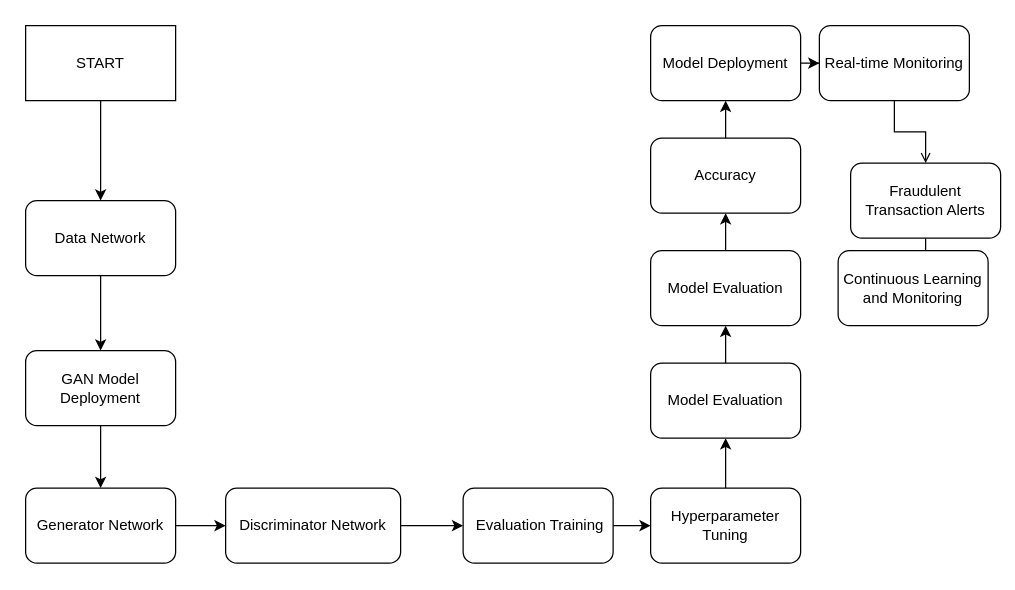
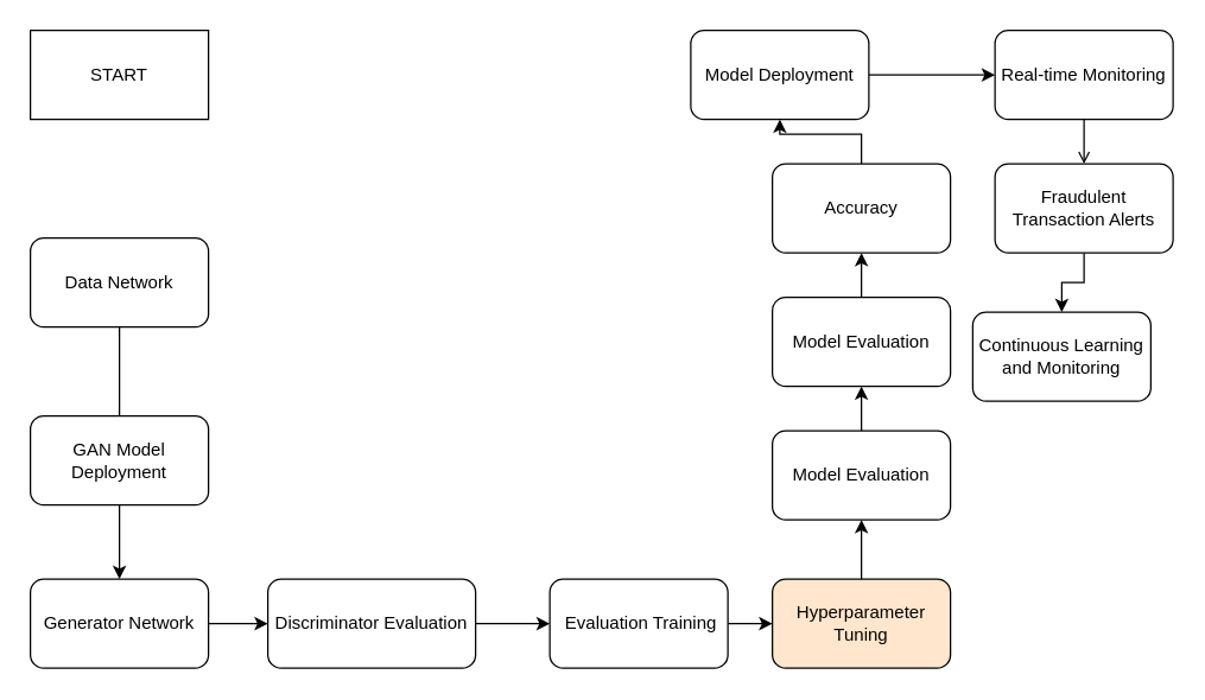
- <mxCell id="23" value=" Model Deployment" style="rounded=1;whiteSpace=wrap;html=1;" vertex="1" parent="1"><mxGeometry x="520" y="20" width="120" height="60" as="geometry" /></mxCell>
+ <mxCell id="23" value=" Model Deployment" style="rounded=1;whiteSpace=wrap;html=1;" vertex="1" parent="1"><mxGeometry x="465" y="20" width="120" height="60" as="geometry" /></mxCell>
- <mxCell id="25" value=" Real-time Monitoring" style="rounded=1;whiteSpace=wrap;html=1;" vertex="1" parent="1"><mxGeometry x="655" y="20" width="120" height="60" as="geometry" /></mxCell>
+ <mxCell id="25" value=" Real-time Monitoring" style="rounded=1;whiteSpace=wrap;html=1;" vertex="1" parent="1"><mxGeometry x="670" y="20" width="120" height="60" as="geometry" /></mxCell>
- <mxCell id="2" value="" style="edgeStyle=orthogonalEdgeStyle;rounded=0;orthogonalLoop=1;jettySize=auto;html=1;" edge="1" parent="1" source="3" target="5"><mxGeometry relative="1" as="geometry" /></mxCell>
- <mxCell id="27" value=" Fraudulent Transaction Alerts" style="rounded=1;whiteSpace=wrap;html=1;" vertex="1" parent="1"><mxGeometry x="680" y="130" width="120" height="60" as="geometry" /></mxCell>
+ <mxCell id="27" value=" Fraudulent Transaction Alerts" style="rounded=1;whiteSpace=wrap;html=1;" vertex="1" parent="1"><mxGeometry x="670" y="110" width="120" height="60" as="geometry" /></mxCell>
- <mxCell id="28" value=" Continuous Learning and Monitoring" style="rounded=1;whiteSpace=wrap;html=1;" vertex="1" parent="1"><mxGeometry x="670" y="200" width="120" height="60" as="geometry" /></mxCell>
+ <mxCell id="28" value=" Continuous Learning and Monitoring" style="rounded=1;whiteSpace=wrap;html=1;" vertex="1" parent="1"><mxGeometry x="655" y="210" width="120" height="60" as="geometry" /></mxCell>
- <mxCell id="4" value="" style="edgeStyle=orthogonalEdgeStyle;rounded=0;orthogonalLoop=1;jettySize=auto;html=1;" edge="1" parent="1" source="5" target="7"><mxGeometry relative="1" as="geometry" /></mxCell>
+ <mxCell id="4" value="" style="edgeStyle=orthogonalEdgeStyle;rounded=0;orthogonalLoop=1;jettySize=auto;html=1;endArrow=none;" edge="1" parent="1" source="5" target="7"><mxGeometry relative="1" as="geometry" /></mxCell>
- <mxCell id="11" value="Discriminator Network" style="rounded=1;whiteSpace=wrap;html=1;" vertex="1" parent="1"><mxGeometry x="180" y="390" width="140" height="60" as="geometry" /></mxCell>
+ <mxCell id="11" value="Discriminator Evaluation" style="rounded=1;whiteSpace=wrap;html=1;" vertex="1" parent="1"><mxGeometry x="180" y="390" width="140" height="60" as="geometry" /></mxCell>
- <mxCell id="15" value="Hyperparameter Tuning" style="rounded=1;whiteSpace=wrap;html=1;" vertex="1" parent="1"><mxGeometry x="520" y="390" width="120" height="60" as="geometry" /></mxCell>
+ <mxCell id="15" value="Hyperparameter Tuning" style="rounded=1;whiteSpace=wrap;html=1;fillColor=#ffe6cc;" vertex="1" parent="1"><mxGeometry x="520" y="390" width="120" height="60" as="geometry" /></mxCell>
